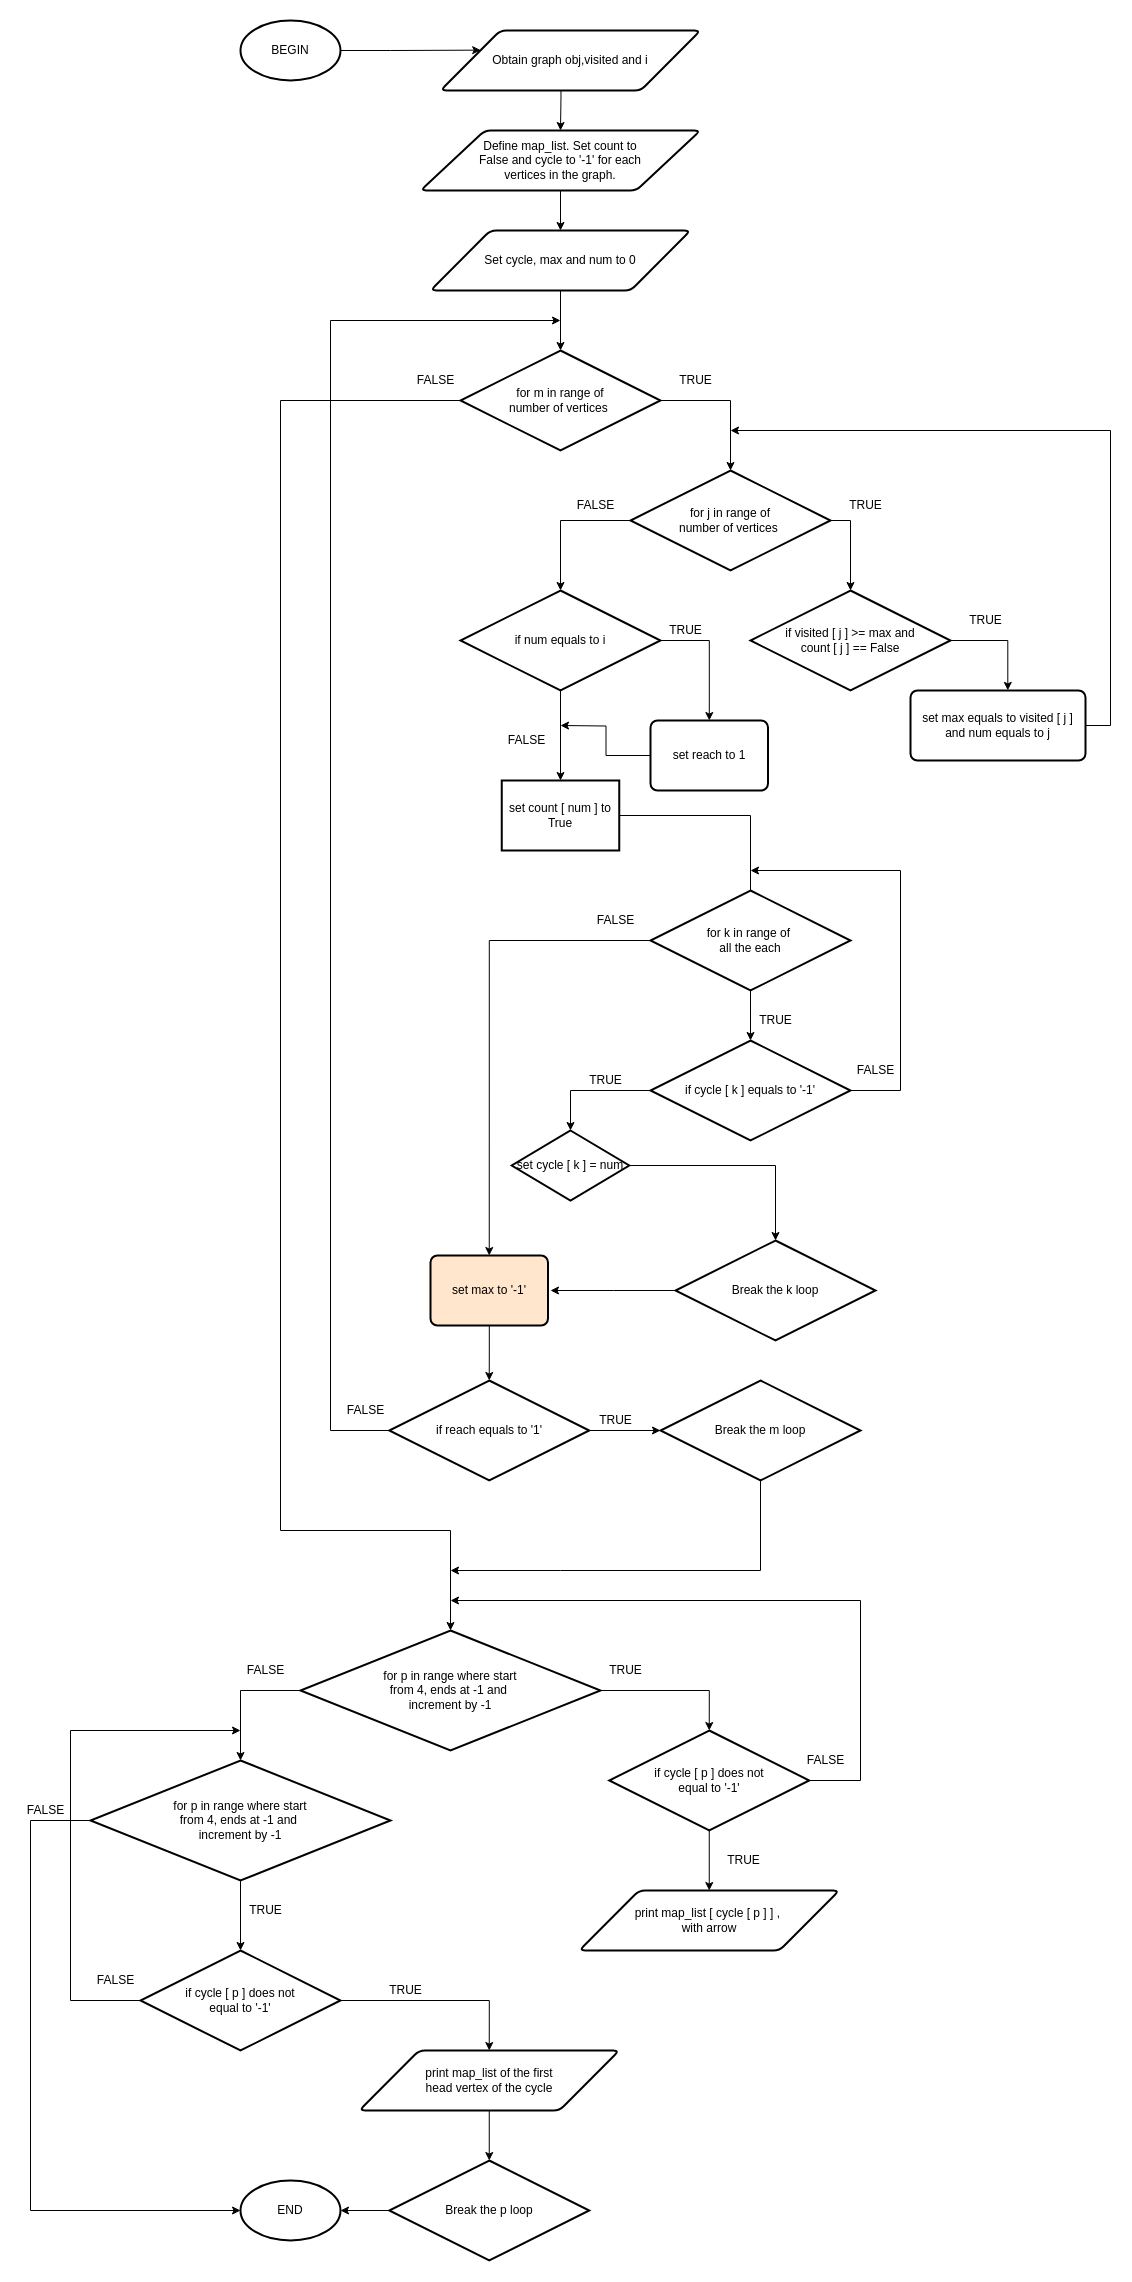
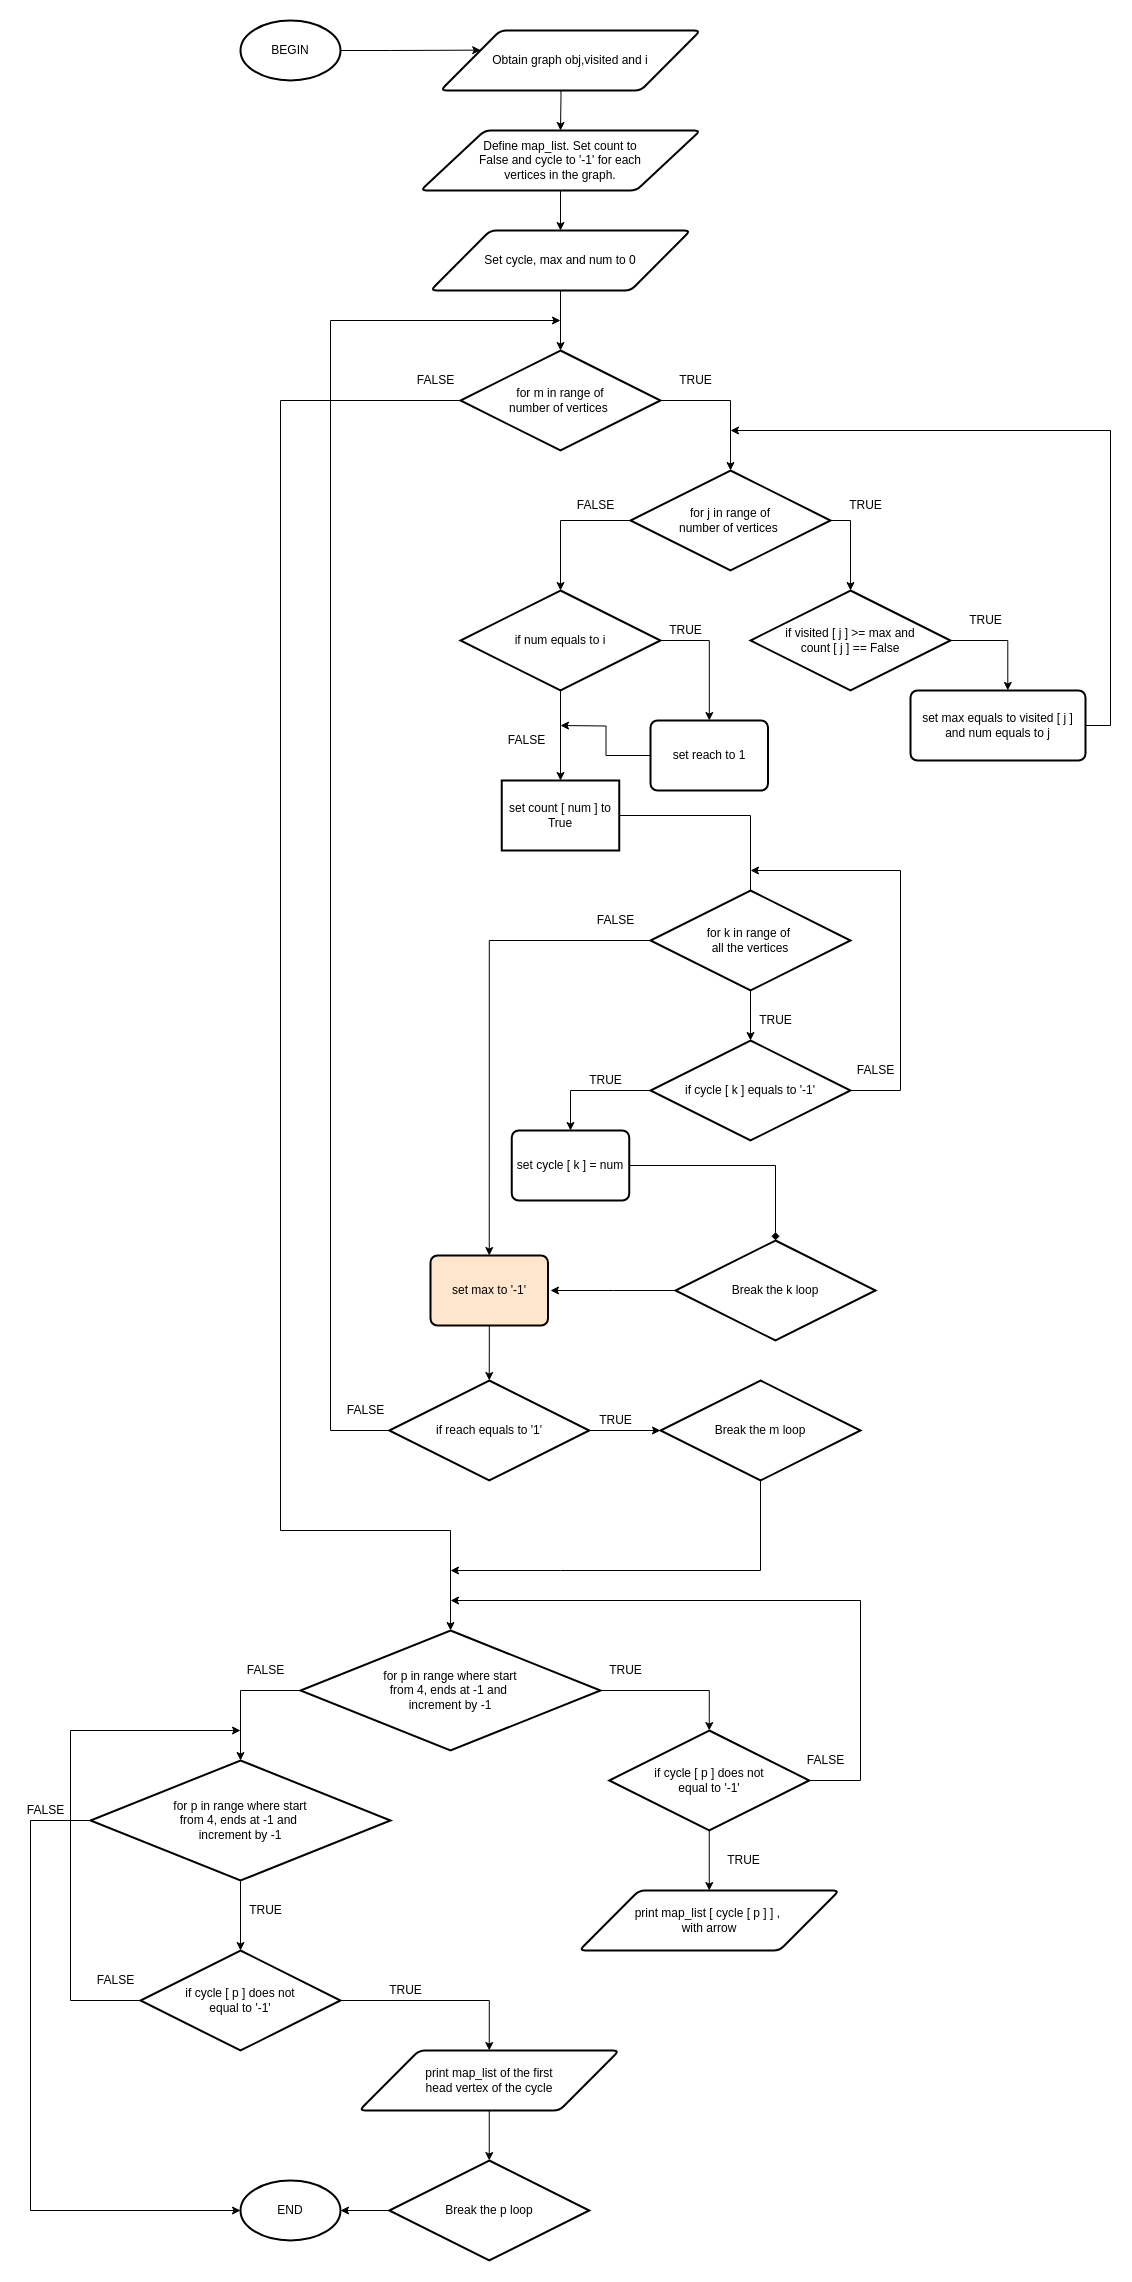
- <mxCell id="35" value="for k in range of&amp;nbsp;&lt;br&gt;all the each" style="strokeWidth=2;html=1;shape=mxgraph.flowchart.decision;whiteSpace=wrap;" parent="1" vertex="1"><mxGeometry x="650" y="890" width="200" height="100" as="geometry" /></mxCell>
+ <mxCell id="35" value="for k in range of&amp;nbsp;&lt;br&gt;all the vertices" style="strokeWidth=2;html=1;shape=mxgraph.flowchart.decision;whiteSpace=wrap;" parent="1" vertex="1"><mxGeometry x="650" y="890" width="200" height="100" as="geometry" /></mxCell>
- <mxCell id="41" value="set cycle [ k ] = num" style="rhombus;whiteSpace=wrap;html=1;absoluteArcSize=1;arcSize=14;strokeWidth=2;" parent="1" vertex="1"><mxGeometry x="511.25" y="1130" width="117.5" height="70" as="geometry" /></mxCell>
+ <mxCell id="41" value="set cycle [ k ] = num" style="rounded=1;whiteSpace=wrap;html=1;absoluteArcSize=1;arcSize=14;strokeWidth=2;" parent="1" vertex="1"><mxGeometry x="511.25" y="1130" width="117.5" height="70" as="geometry" /></mxCell>
- <mxCell id="40" style="edgeStyle=orthogonalEdgeStyle;rounded=0;orthogonalLoop=1;jettySize=auto;html=1;entryX=0.5;entryY=0;entryDx=0;entryDy=0;entryPerimeter=0;" parent="1" source="41" target="44" edge="1"><mxGeometry relative="1" as="geometry" /></mxCell>
+ <mxCell id="40" style="edgeStyle=orthogonalEdgeStyle;rounded=0;orthogonalLoop=1;jettySize=auto;html=1;entryX=0.5;entryY=0;entryDx=0;entryDy=0;entryPerimeter=0;endArrow=diamond;" parent="1" source="41" target="44" edge="1"><mxGeometry relative="1" as="geometry" /></mxCell>
